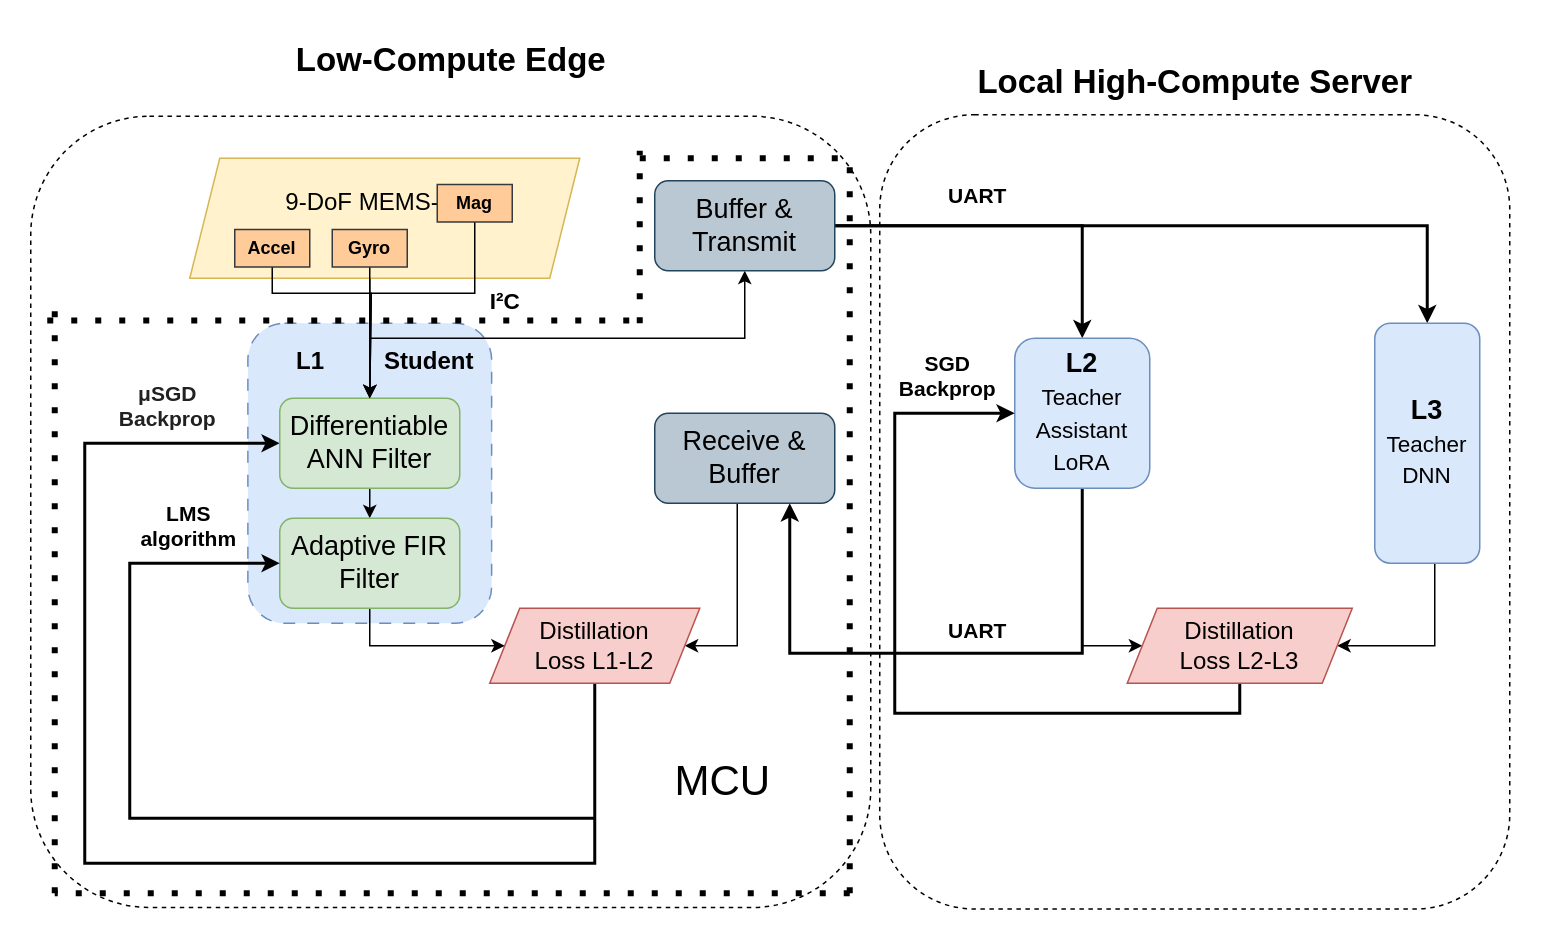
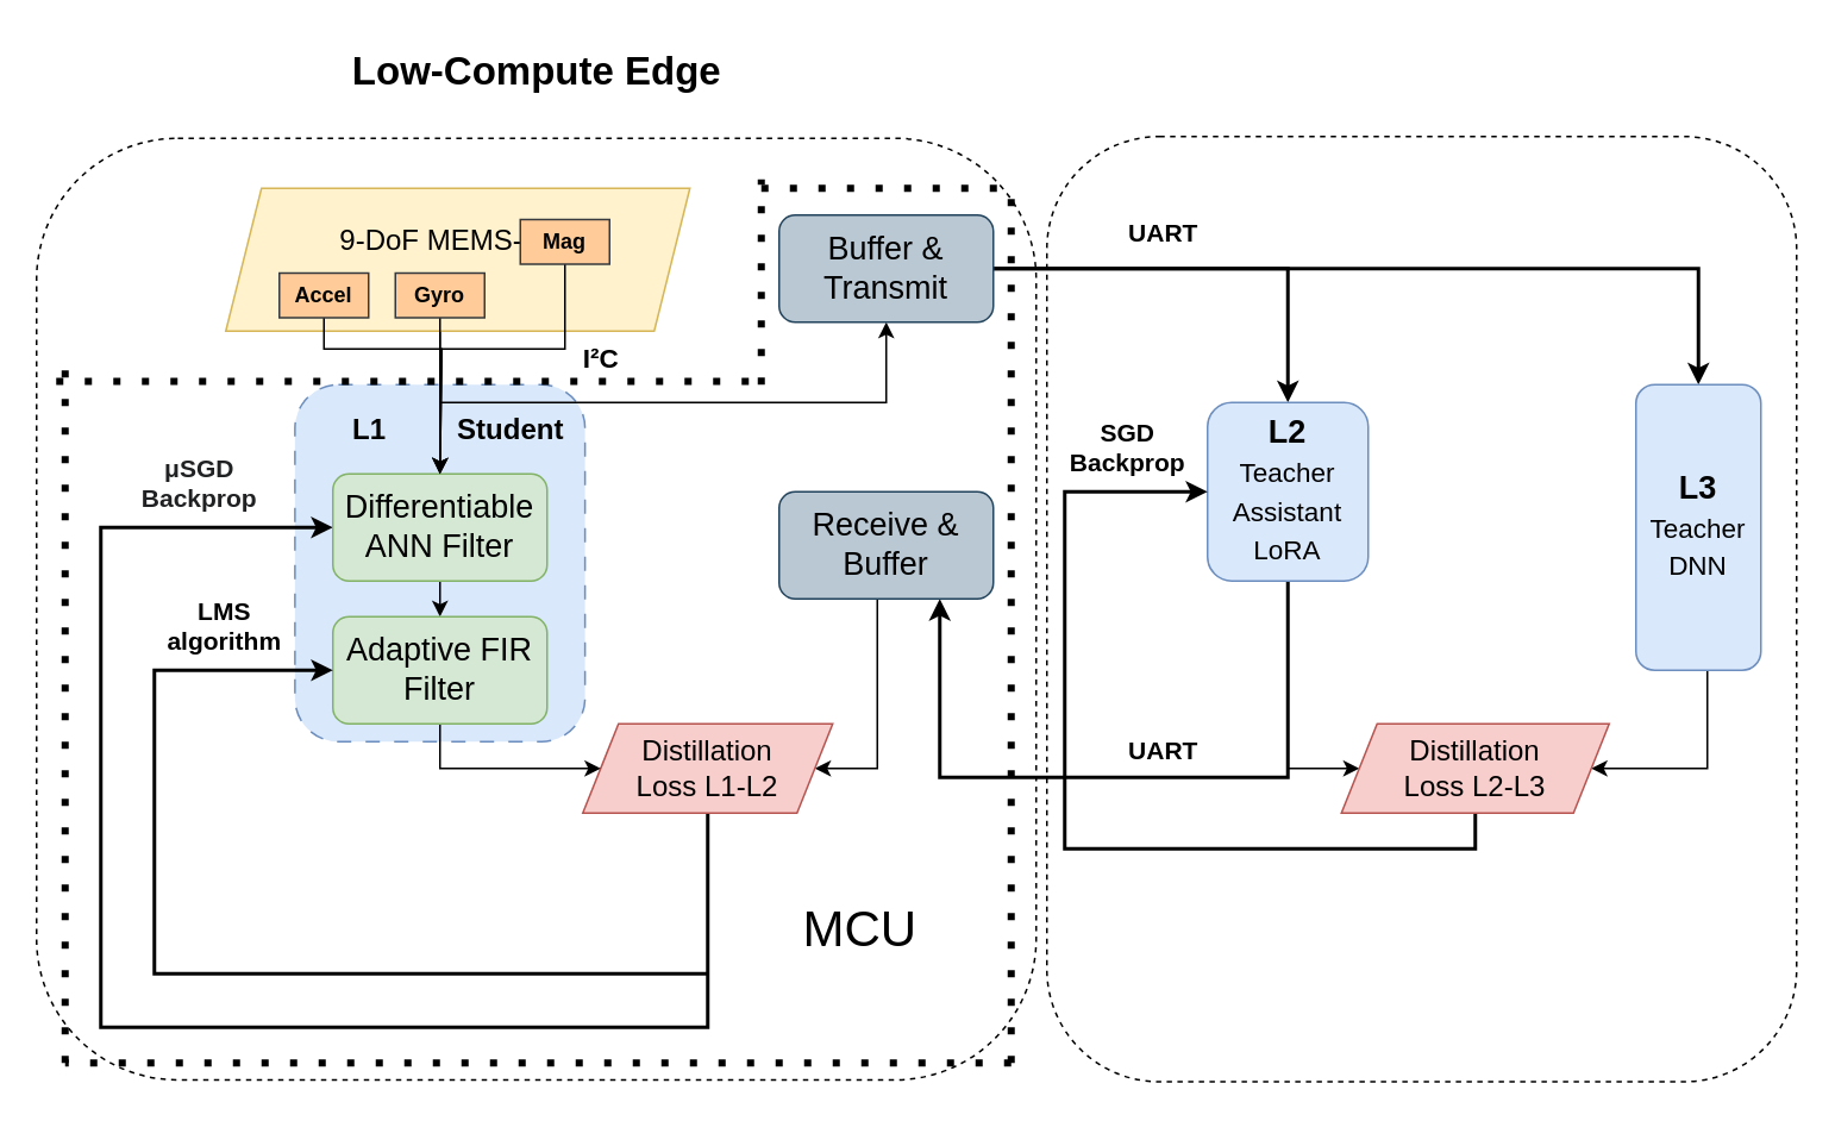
- <mxCell id="18" value="&lt;font style=&quot;font-size: 22px;&quot;&gt;&lt;b style=&quot;&quot;&gt;Local High-Compute Server&lt;/b&gt;&lt;/font&gt;" style="text;html=1;align=center;verticalAlign=middle;resizable=0;points=[];autosize=1;strokeColor=none;fillColor=none;" parent="1" vertex="1"><mxGeometry x="641" y="35" width="310" height="40" as="geometry" /></mxCell>
